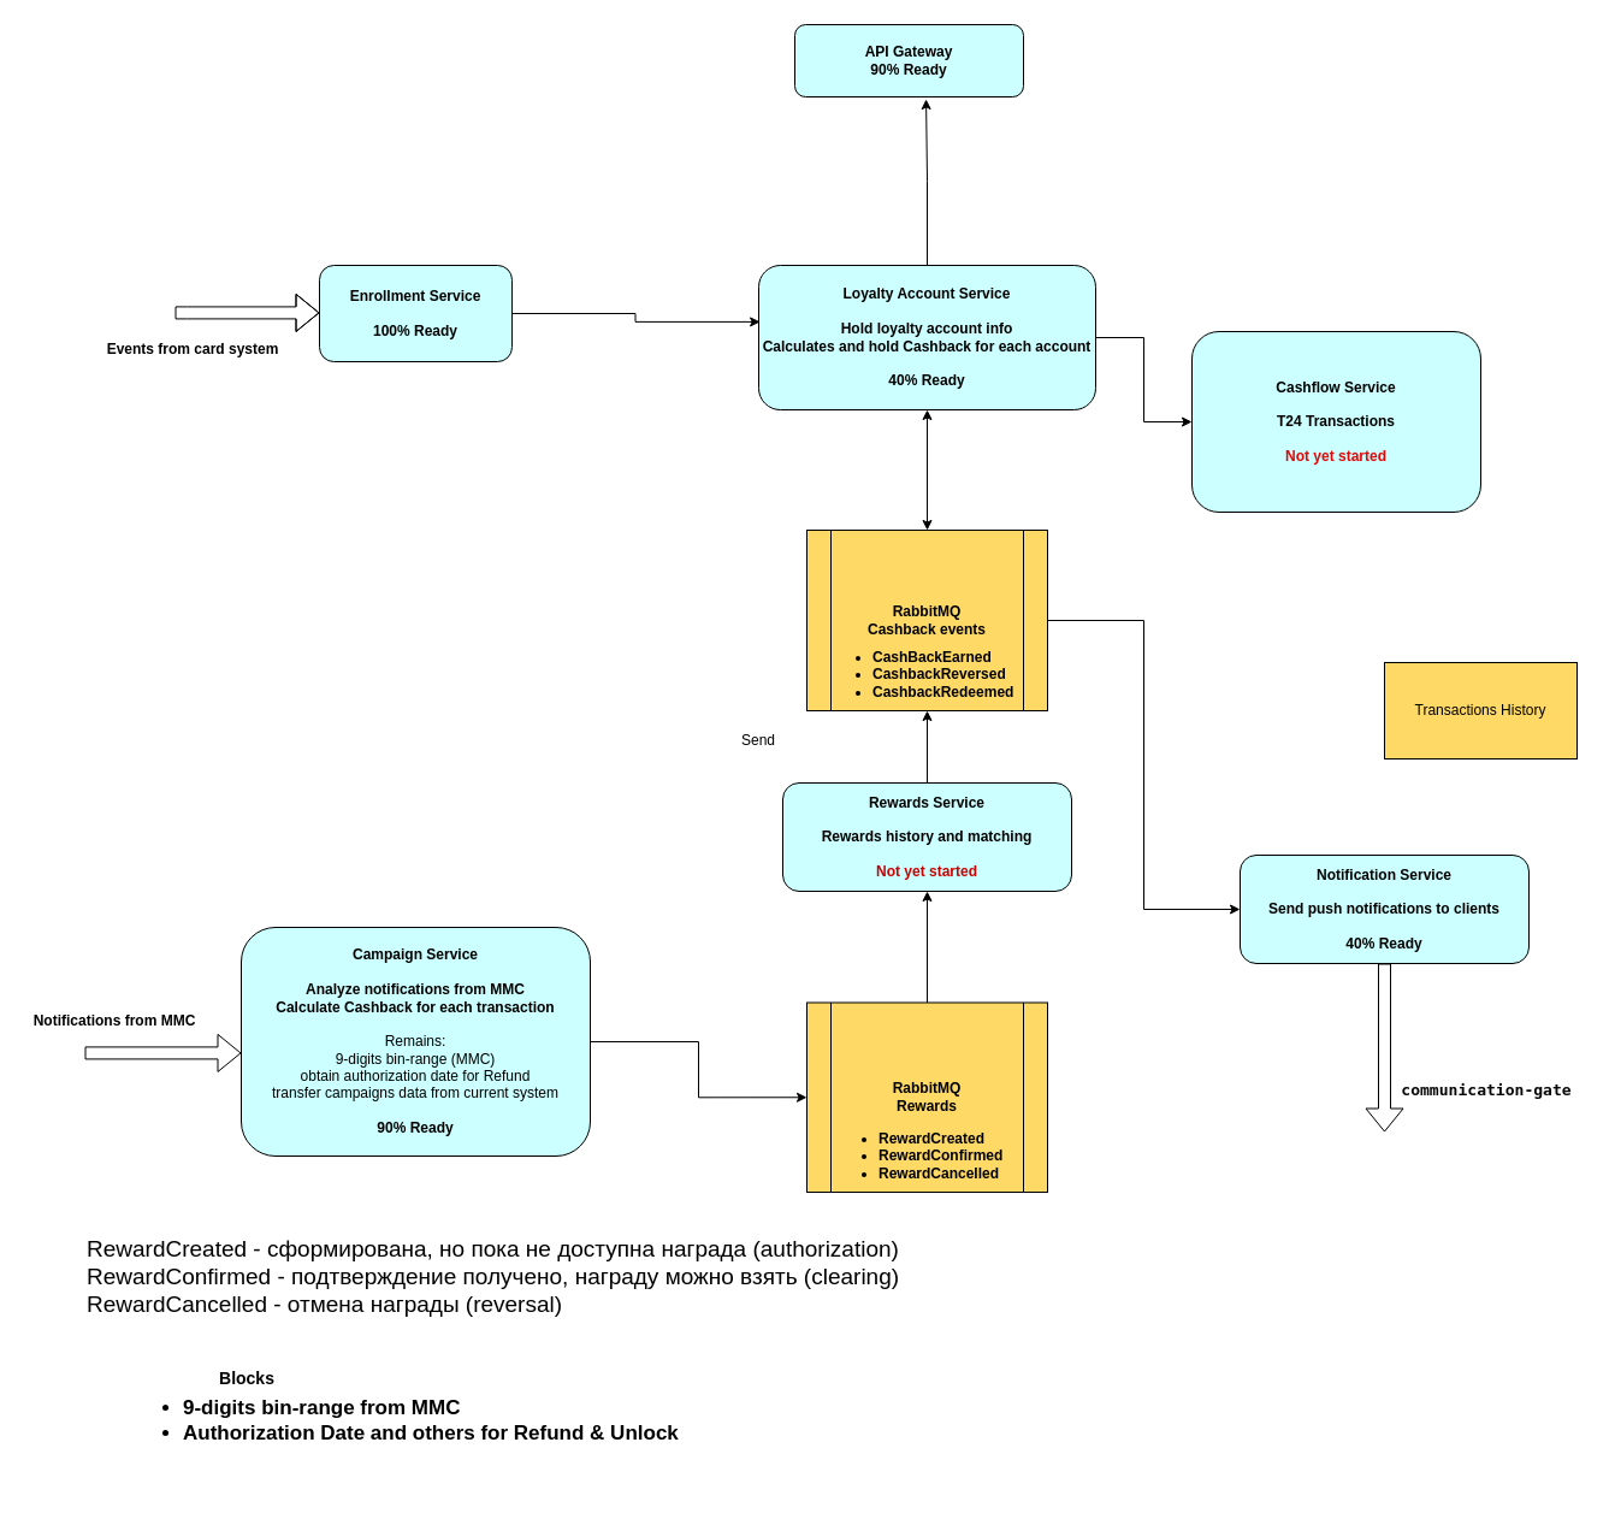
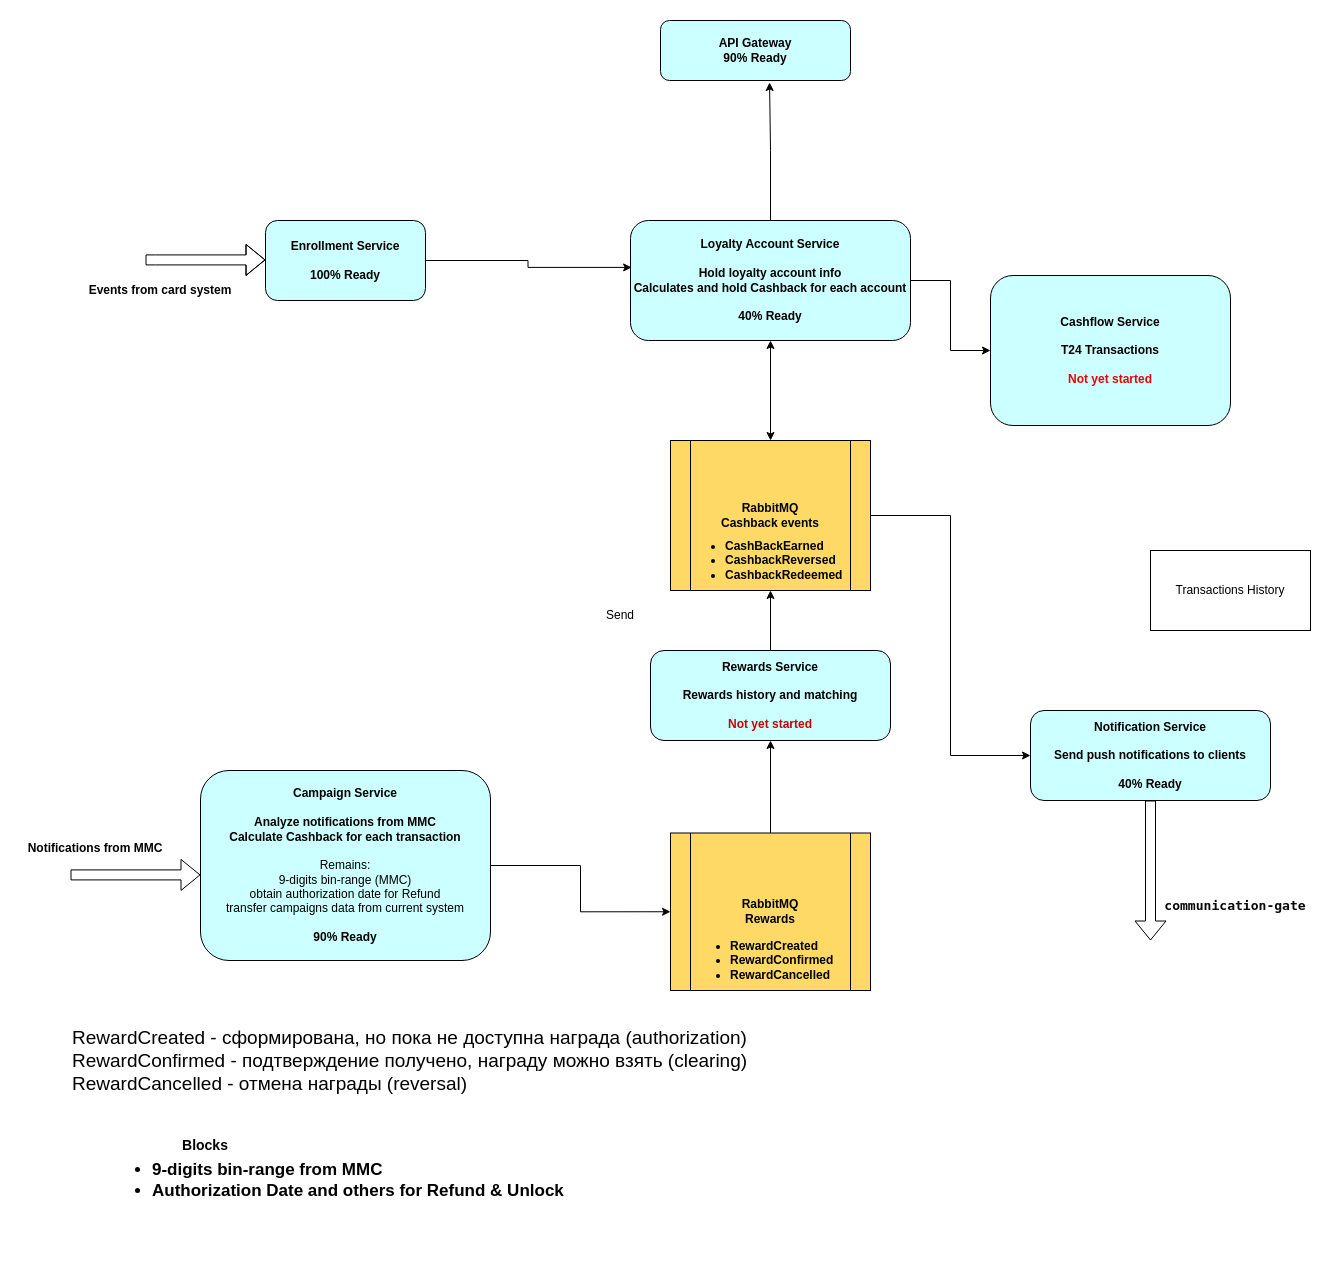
- <mxCell id="20" value="Transactions History" style="rounded=0;whiteSpace=wrap;html=1;fillColor=#ffd966;" vertex="1" parent="1"><mxGeometry x="1150" y="550" width="160" height="80" as="geometry" /></mxCell>
+ <mxCell id="20" value="Transactions History" style="rounded=0;whiteSpace=wrap;html=1;" vertex="1" parent="1"><mxGeometry x="1150" y="550" width="160" height="80" as="geometry" /></mxCell>
- <mxCell id="15" value="Send" style="text;html=1;strokeColor=none;fillColor=none;align=center;verticalAlign=middle;whiteSpace=wrap;rounded=0;" vertex="1" parent="1"><mxGeometry x="600" y="600" width="60" height="30" as="geometry" /></mxCell>
+ <mxCell id="15" value="Send" style="text;html=1;strokeColor=none;fillColor=none;align=center;verticalAlign=middle;whiteSpace=wrap;rounded=0;" vertex="1" parent="1"><mxGeometry x="590" y="600" width="60" height="30" as="geometry" /></mxCell>
